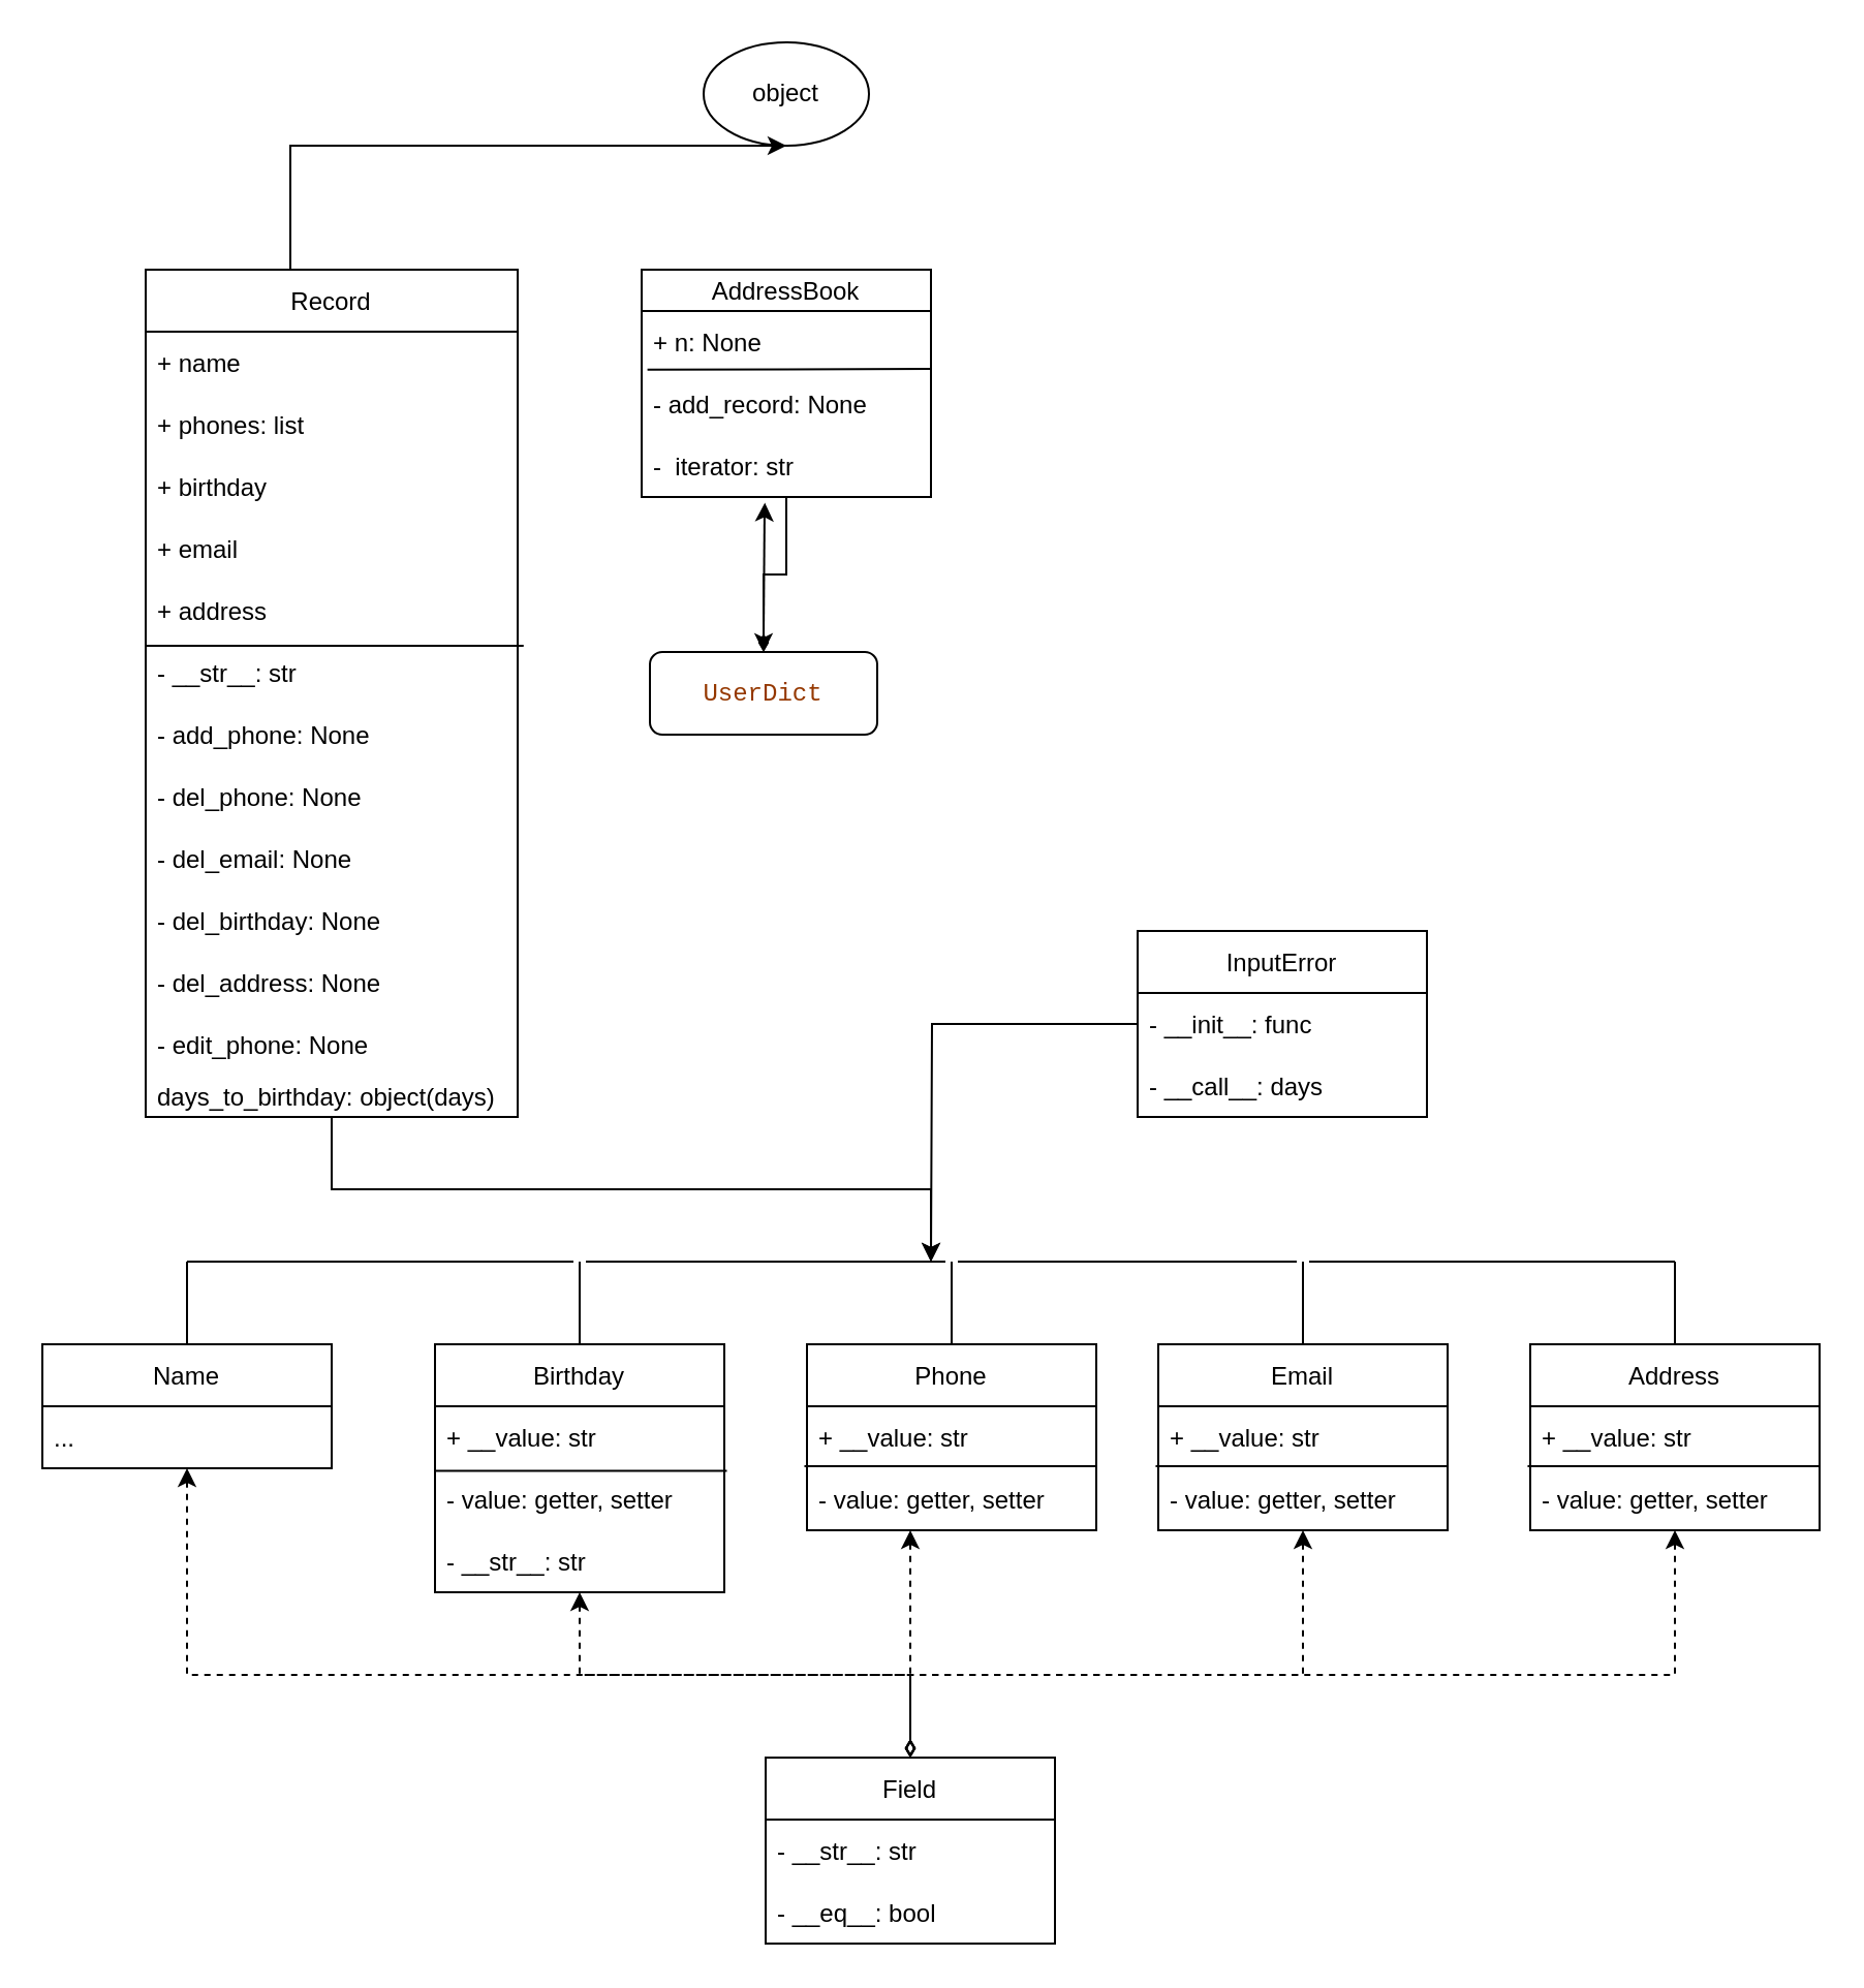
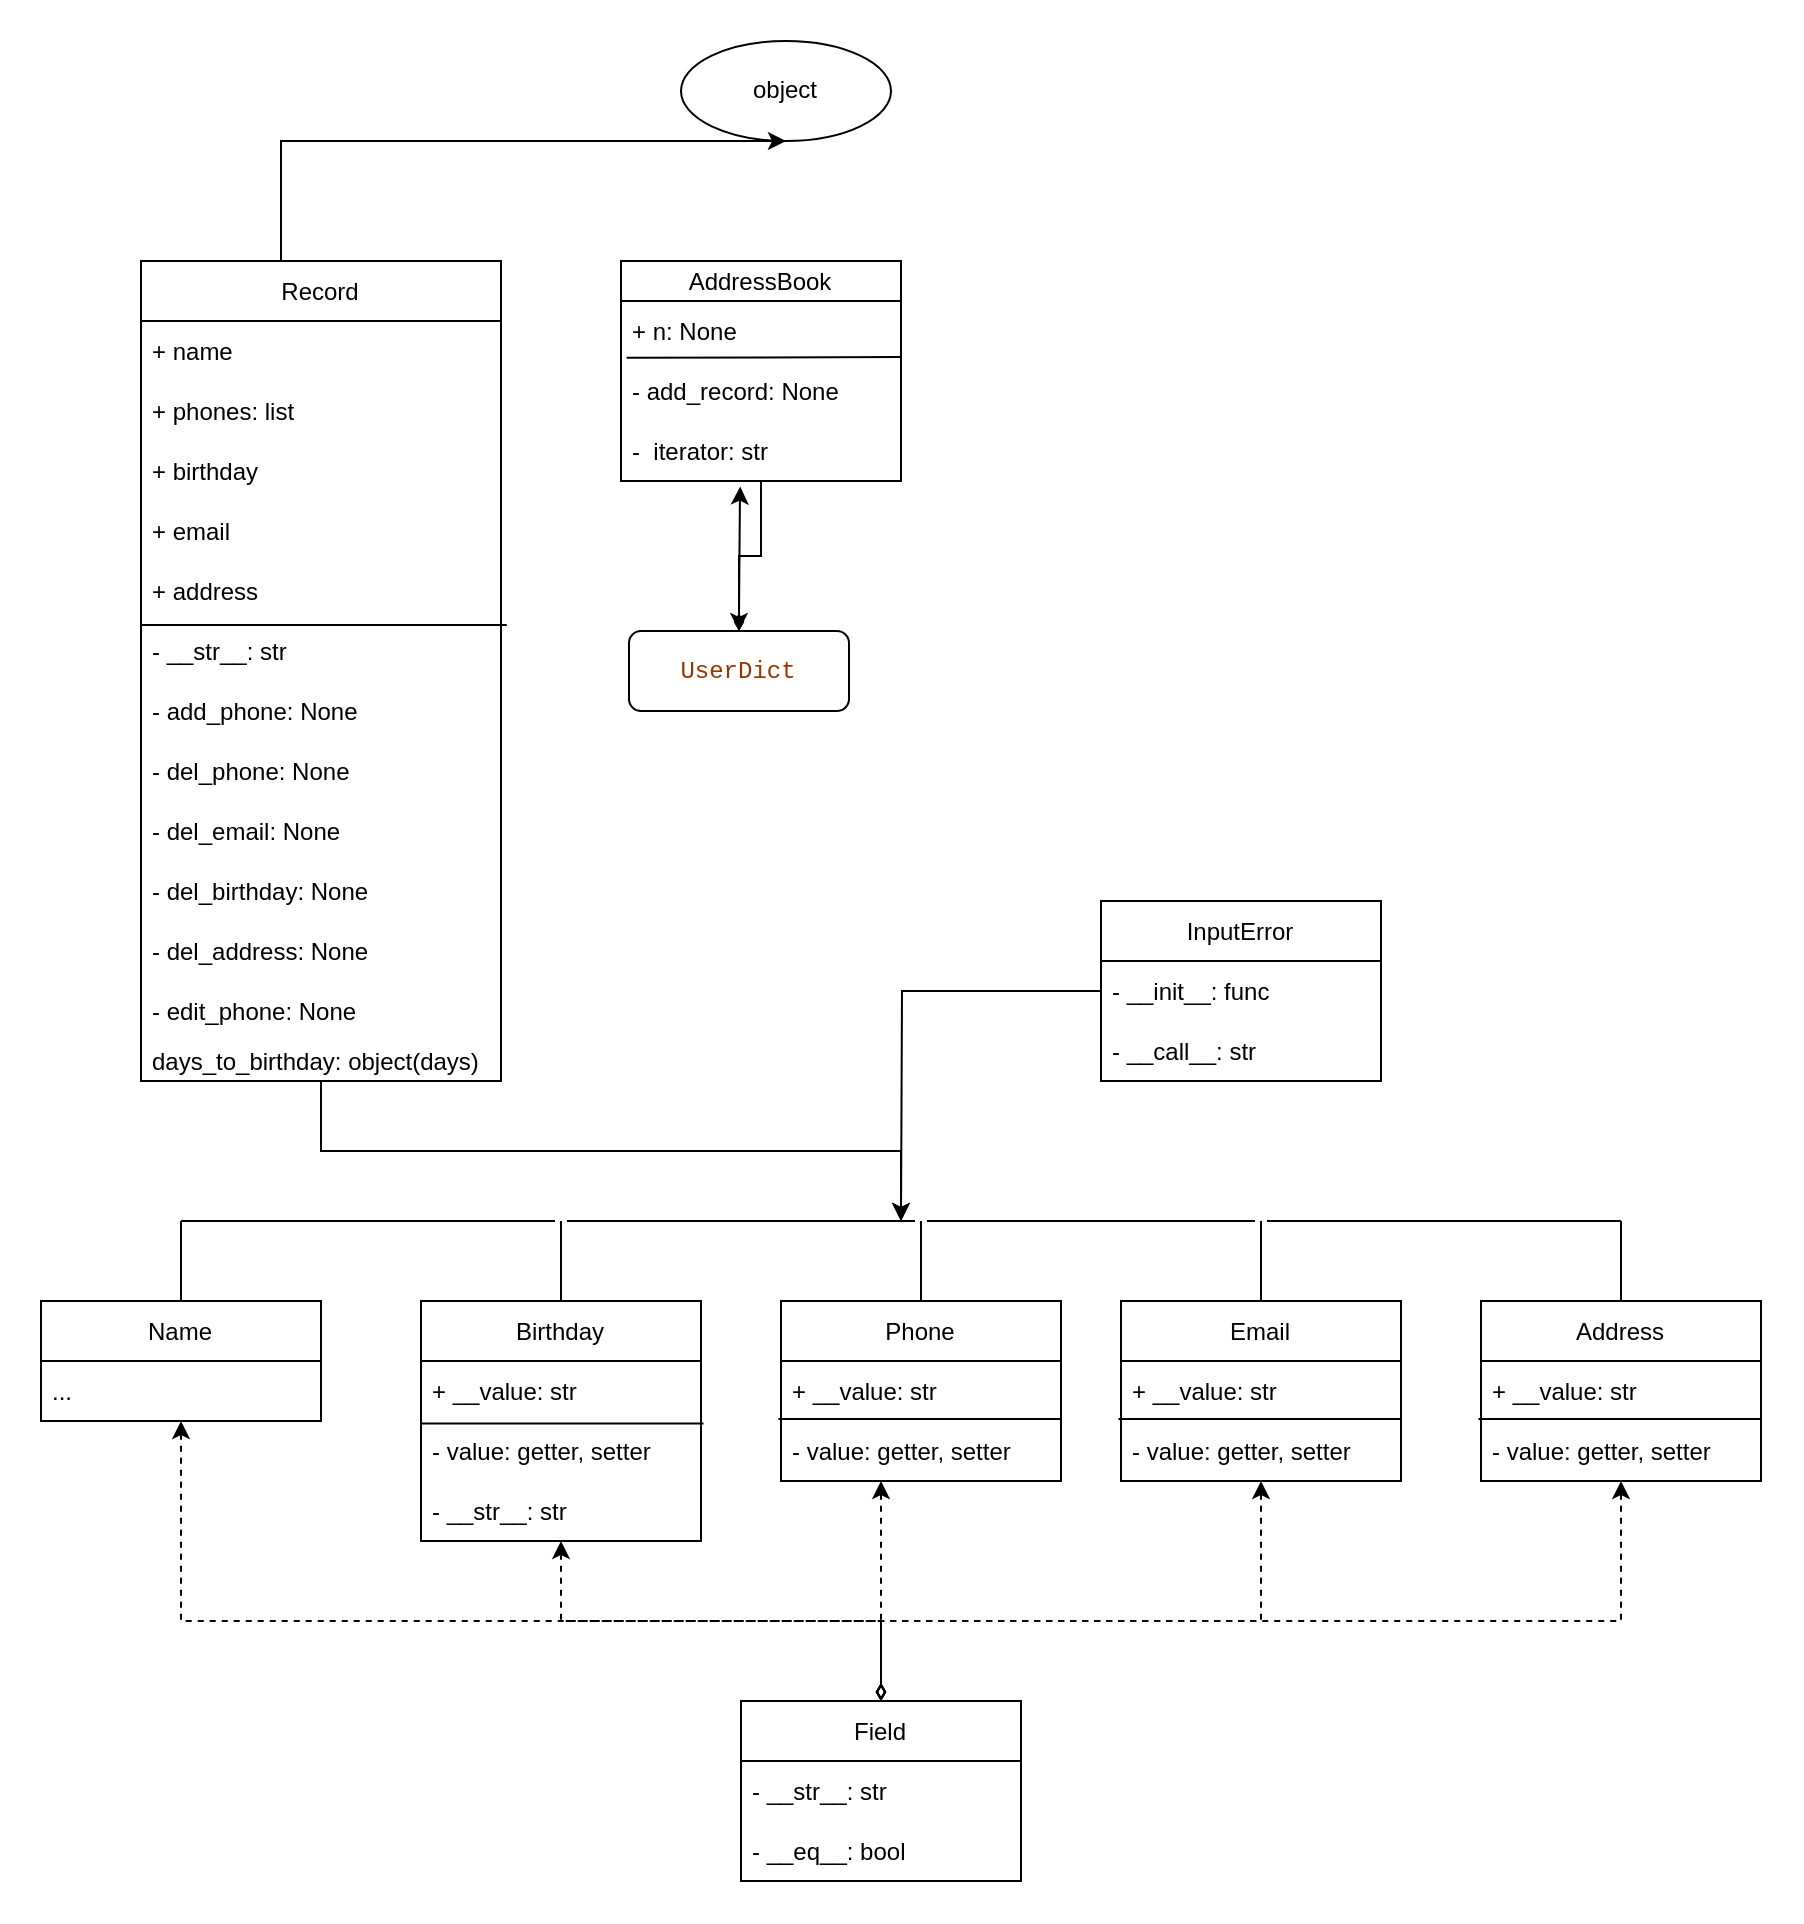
- <mxCell id="2" value="object" style="ellipse;whiteSpace=wrap;html=1;" vertex="1" parent="1"><mxGeometry x="340" y="20" width="80" height="50" as="geometry" /></mxCell>
+ <mxCell id="2" value="object" style="ellipse;whiteSpace=wrap;html=1;" vertex="1" parent="1"><mxGeometry x="340" y="20" width="105" height="50" as="geometry" /></mxCell>
- <mxCell id="63" value="- __call__: days" style="text;strokeColor=none;fillColor=none;align=left;verticalAlign=middle;spacingLeft=4;spacingRight=4;overflow=hidden;points=[[0,0.5],[1,0.5]];portConstraint=eastwest;rotatable=0;labelBackgroundColor=#FFFFFF;" vertex="1" parent="61"><mxGeometry y="60" width="140" height="30" as="geometry" /></mxCell>
+ <mxCell id="63" value="- __call__: str" style="text;strokeColor=none;fillColor=none;align=left;verticalAlign=middle;spacingLeft=4;spacingRight=4;overflow=hidden;points=[[0,0.5],[1,0.5]];portConstraint=eastwest;rotatable=0;labelBackgroundColor=#FFFFFF;" vertex="1" parent="61"><mxGeometry y="60" width="140" height="30" as="geometry" /></mxCell>
